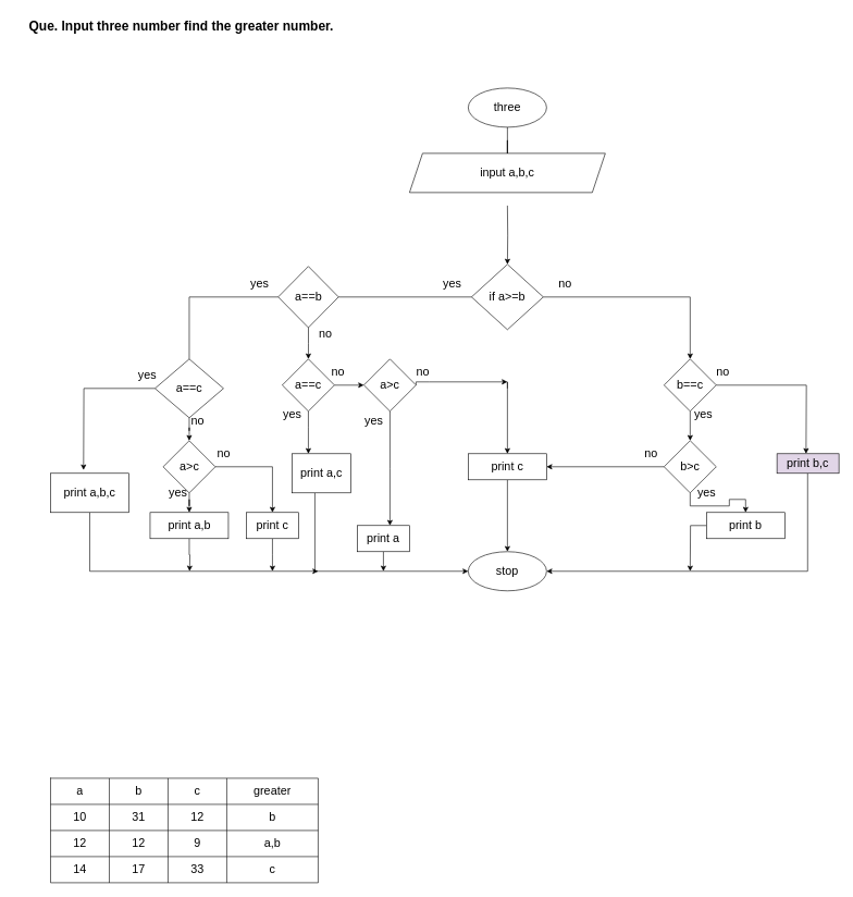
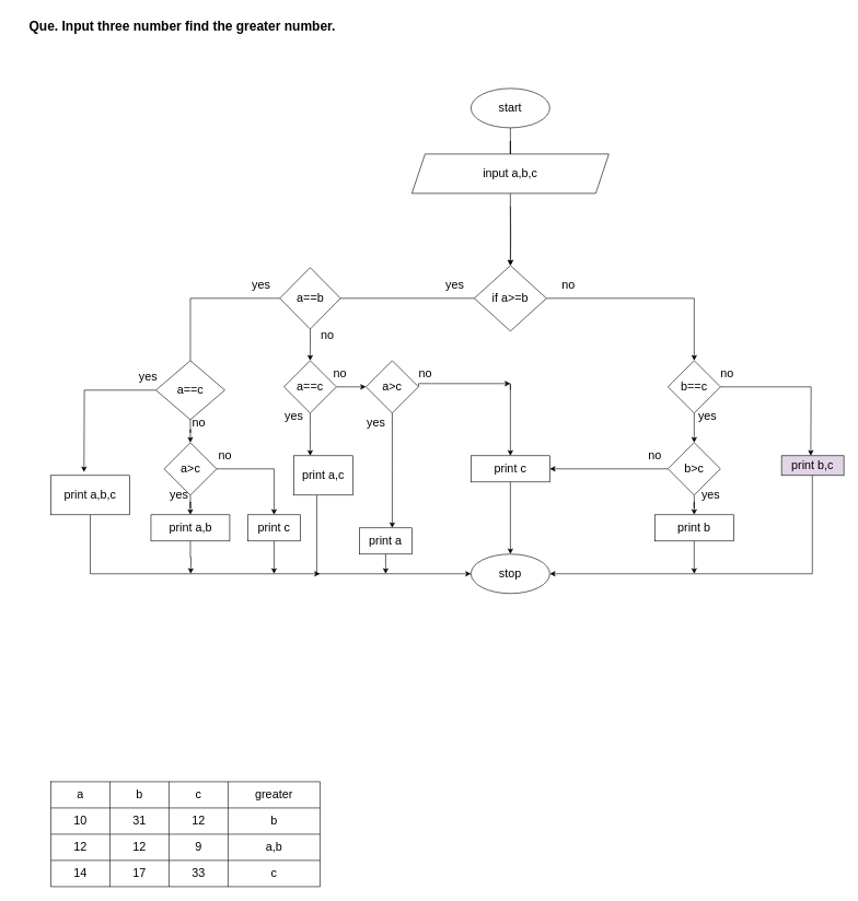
- <mxCell id="4" value="three" style="ellipse;whiteSpace=wrap;html=1;fontSize=18;align=center;" parent="1" vertex="1"><mxGeometry x="717" y="134" width="120" height="60" as="geometry" /></mxCell>
+ <mxCell id="4" value="start" style="ellipse;whiteSpace=wrap;html=1;fontSize=18;align=center;" parent="1" vertex="1"><mxGeometry x="717" y="134" width="120" height="60" as="geometry" /></mxCell>
+ <mxCell id="3" value="" style="edgeStyle=orthogonalEdgeStyle;rounded=0;orthogonalLoop=1;jettySize=auto;html=1;fontSize=18;startArrow=none;entryX=0.5;entryY=0;entryDx=0;entryDy=0;align=center;" parent="1" source="27" target="7" edge="1"><mxGeometry relative="1" as="geometry"><mxPoint x="777" y="274" as="targetPoint" /></mxGeometry></mxCell>
- <mxCell id="18" value="&lt;font style=&quot;font-size: 18px;&quot;&gt;print b&lt;/font&gt;" style="whiteSpace=wrap;html=1;fontSize=18;align=center;" parent="1" vertex="1"><mxGeometry x="1082" y="784" width="120" height="40" as="geometry" /></mxCell>
+ <mxCell id="18" value="&lt;font style=&quot;font-size: 18px;&quot;&gt;print b&lt;/font&gt;" style="whiteSpace=wrap;html=1;fontSize=18;align=center;" parent="1" vertex="1"><mxGeometry x="997" y="784" width="120" height="40" as="geometry" /></mxCell>
